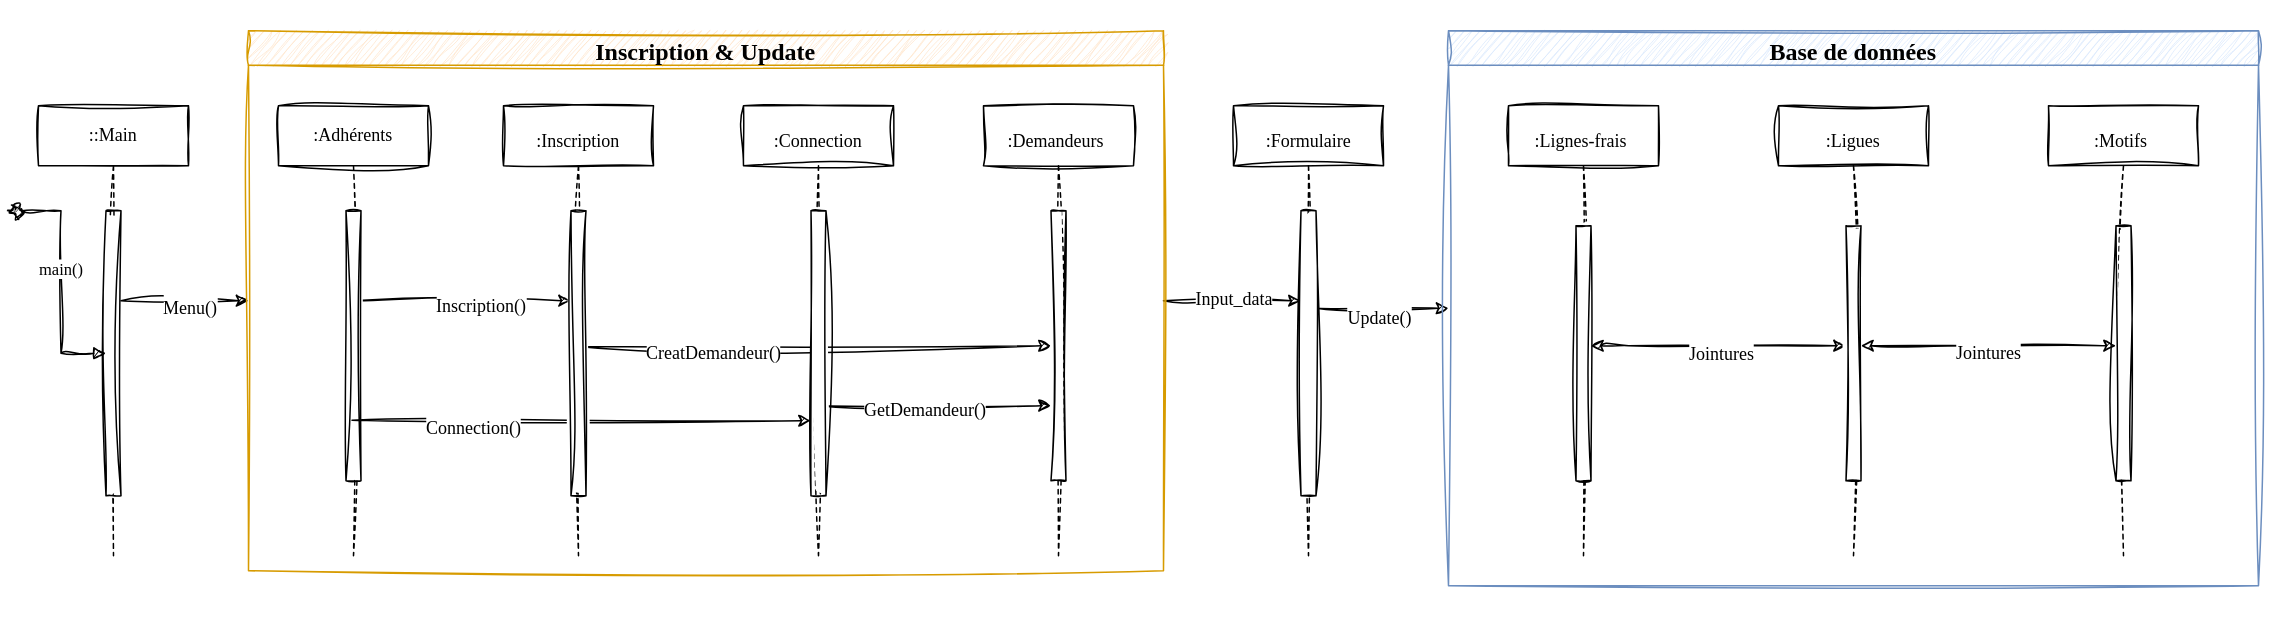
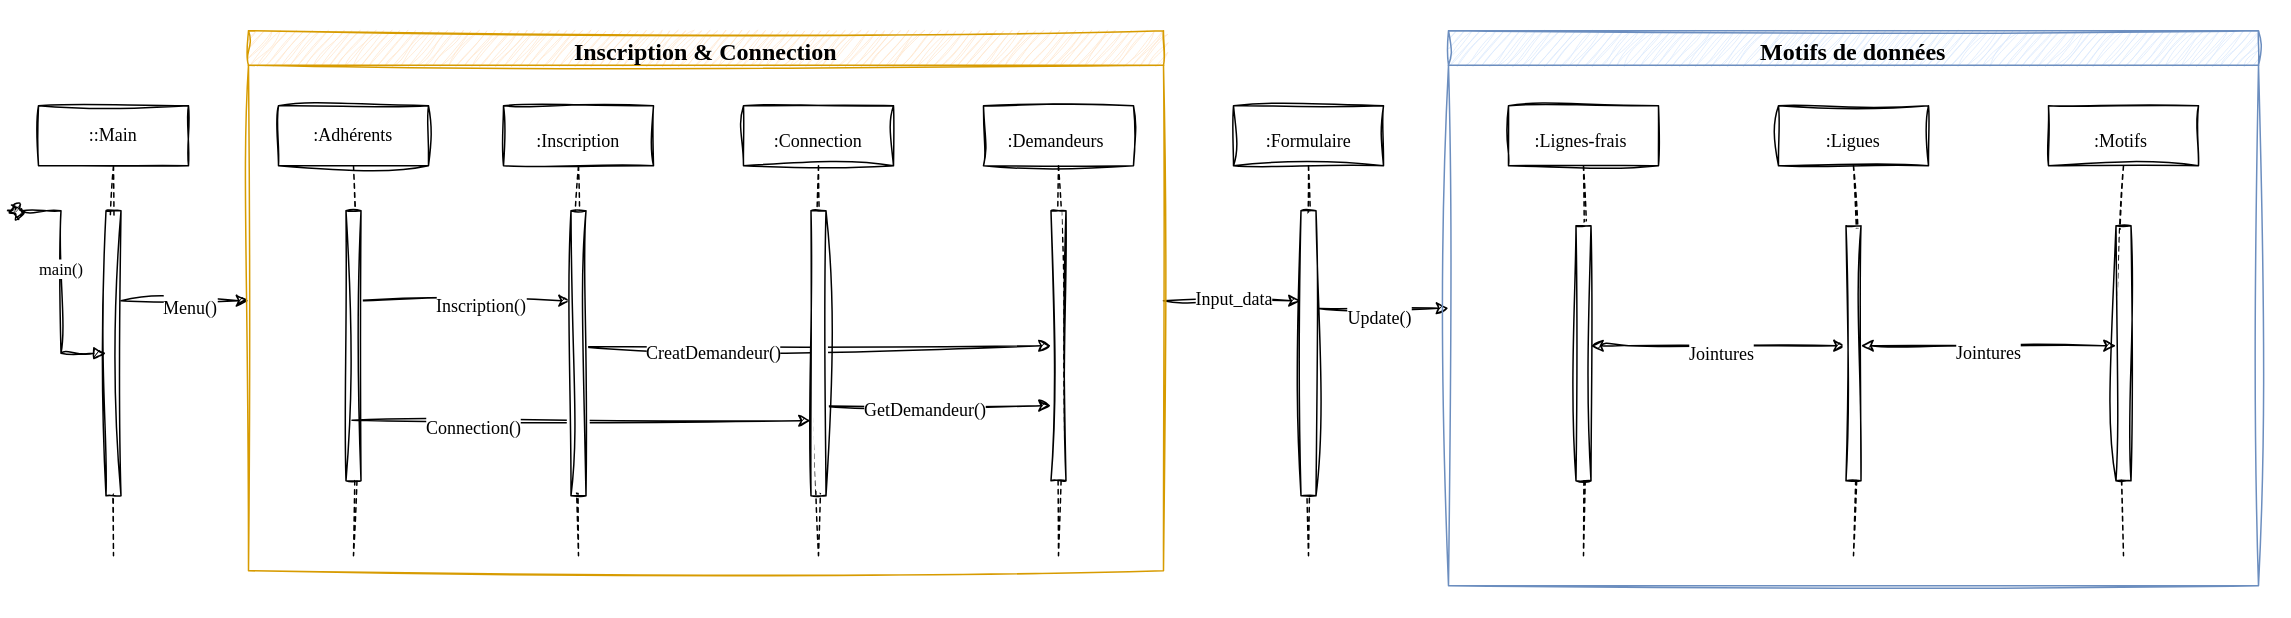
- <mxCell id="30" value="&lt;font style=&quot;font-size: 16px;&quot;&gt;Inscription &amp;amp; Update&lt;/font&gt;" style="swimlane;whiteSpace=wrap;html=1;sketch=1;hachureGap=4;jiggle=2;curveFitting=1;fontFamily=Architects Daughter;fontSource=https%3A%2F%2Ffonts.googleapis.com%2Fcss%3Ffamily%3DArchitects%2BDaughter;fontSize=20;fillColor=#ffe6cc;strokeColor=#d79b00;" vertex="1" parent="1"><mxGeometry x="160" y="20" width="610" height="360" as="geometry" /></mxCell>
+ <mxCell id="30" value="&lt;font style=&quot;font-size: 16px;&quot;&gt;Inscription &amp;amp; Connection&lt;/font&gt;" style="swimlane;whiteSpace=wrap;html=1;sketch=1;hachureGap=4;jiggle=2;curveFitting=1;fontFamily=Architects Daughter;fontSource=https%3A%2F%2Ffonts.googleapis.com%2Fcss%3Ffamily%3DArchitects%2BDaughter;fontSize=20;fillColor=#ffe6cc;strokeColor=#d79b00;" vertex="1" parent="1"><mxGeometry x="160" y="20" width="610" height="360" as="geometry" /></mxCell>
- <mxCell id="17" value="&lt;font style=&quot;font-size: 16px;&quot;&gt;Base de données&lt;/font&gt;" style="swimlane;whiteSpace=wrap;html=1;sketch=1;hachureGap=4;jiggle=2;curveFitting=1;fontFamily=Architects Daughter;fontSource=https%3A%2F%2Ffonts.googleapis.com%2Fcss%3Ffamily%3DArchitects%2BDaughter;fontSize=20;fillColor=#dae8fc;strokeColor=#6c8ebf;" vertex="1" parent="1"><mxGeometry x="960" y="20" width="540" height="370" as="geometry" /></mxCell>
+ <mxCell id="17" value="&lt;font style=&quot;font-size: 16px;&quot;&gt;Motifs de données&lt;/font&gt;" style="swimlane;whiteSpace=wrap;html=1;sketch=1;hachureGap=4;jiggle=2;curveFitting=1;fontFamily=Architects Daughter;fontSource=https%3A%2F%2Ffonts.googleapis.com%2Fcss%3Ffamily%3DArchitects%2BDaughter;fontSize=20;fillColor=#dae8fc;strokeColor=#6c8ebf;" vertex="1" parent="1"><mxGeometry x="960" y="20" width="540" height="370" as="geometry" /></mxCell>
